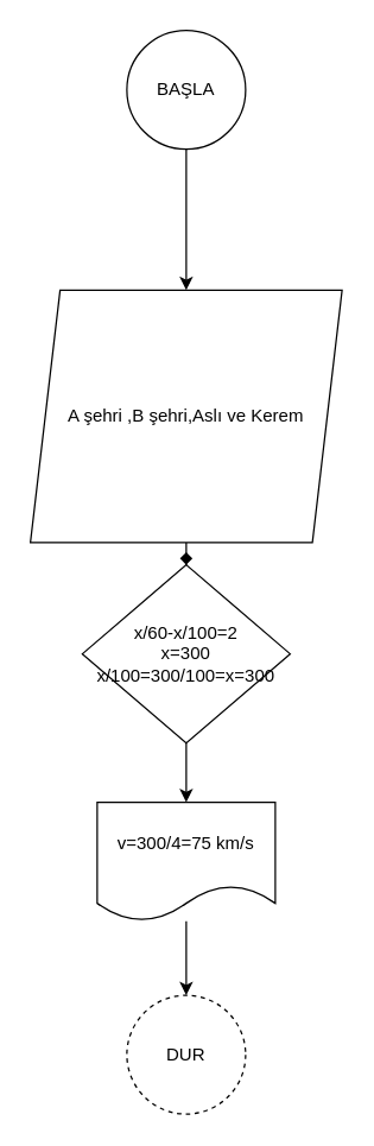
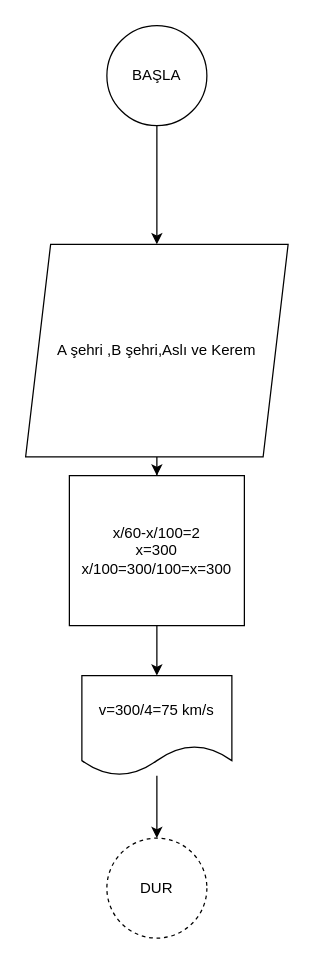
- <mxCell id="5" value="" style="edgeStyle=orthogonalEdgeStyle;rounded=0;orthogonalLoop=1;jettySize=auto;html=1;endArrow=diamond;" parent="1" source="6" target="8" edge="1"><mxGeometry relative="1" as="geometry" /></mxCell>
+ <mxCell id="5" value="" style="edgeStyle=orthogonalEdgeStyle;rounded=0;orthogonalLoop=1;jettySize=auto;html=1;" parent="1" source="6" target="8" edge="1"><mxGeometry relative="1" as="geometry" /></mxCell>
- <mxCell id="8" value="x/60-x/100=2&lt;br&gt;x=300&lt;br&gt;x/100=300/100=x=300&lt;br&gt;" style="rhombus;whiteSpace=wrap;html=1;" parent="1" vertex="1"><mxGeometry x="55" y="380" width="140" height="120" as="geometry" /></mxCell>
+ <mxCell id="8" value="x/60-x/100=2&lt;br&gt;x=300&lt;br&gt;x/100=300/100=x=300&lt;br&gt;" style="rounded=0;whiteSpace=wrap;html=1;" parent="1" vertex="1"><mxGeometry x="55" y="380" width="140" height="120" as="geometry" /></mxCell>
